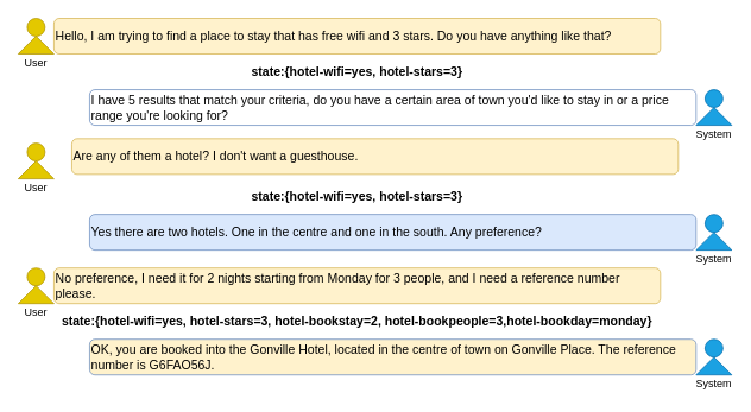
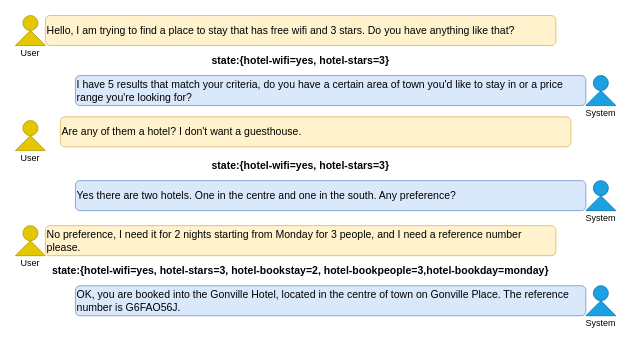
- <mxCell id="3" value="I have 5 results that match your criteria, do you have a certain area of town you'd like to stay in or a price range you're looking for?" style="rounded=1;whiteSpace=wrap;align=left;verticalAlign=middle;horizontal=1;fontSize=14;fillColor=#ffffff;strokeColor=#6c8ebf;" parent="1" vertex="1"><mxGeometry x="100" y="100" width="680" height="40" as="geometry" /></mxCell>
+ <mxCell id="3" value="I have 5 results that match your criteria, do you have a certain area of town you'd like to stay in or a price range you're looking for?" style="rounded=1;whiteSpace=wrap;align=left;verticalAlign=middle;horizontal=1;fontSize=14;fillColor=#dae8fc;strokeColor=#6c8ebf;" parent="1" vertex="1"><mxGeometry x="100" y="100" width="680" height="40" as="geometry" /></mxCell>
- <mxCell id="20" value="OK, you are booked into the Gonville Hotel, located in the centre of town on Gonville Place. The reference number is G6FAO56J." style="rounded=1;whiteSpace=wrap;align=left;fontSize=14;fillColor=#fff2cc;strokeColor=#6c8ebf;" vertex="1" parent="1"><mxGeometry x="100" y="380" width="680" height="40" as="geometry" /></mxCell>
+ <mxCell id="20" value="OK, you are booked into the Gonville Hotel, located in the centre of town on Gonville Place. The reference number is G6FAO56J." style="rounded=1;whiteSpace=wrap;align=left;fontSize=14;fillColor=#dae8fc;strokeColor=#6c8ebf;" vertex="1" parent="1"><mxGeometry x="100" y="380" width="680" height="40" as="geometry" /></mxCell>
